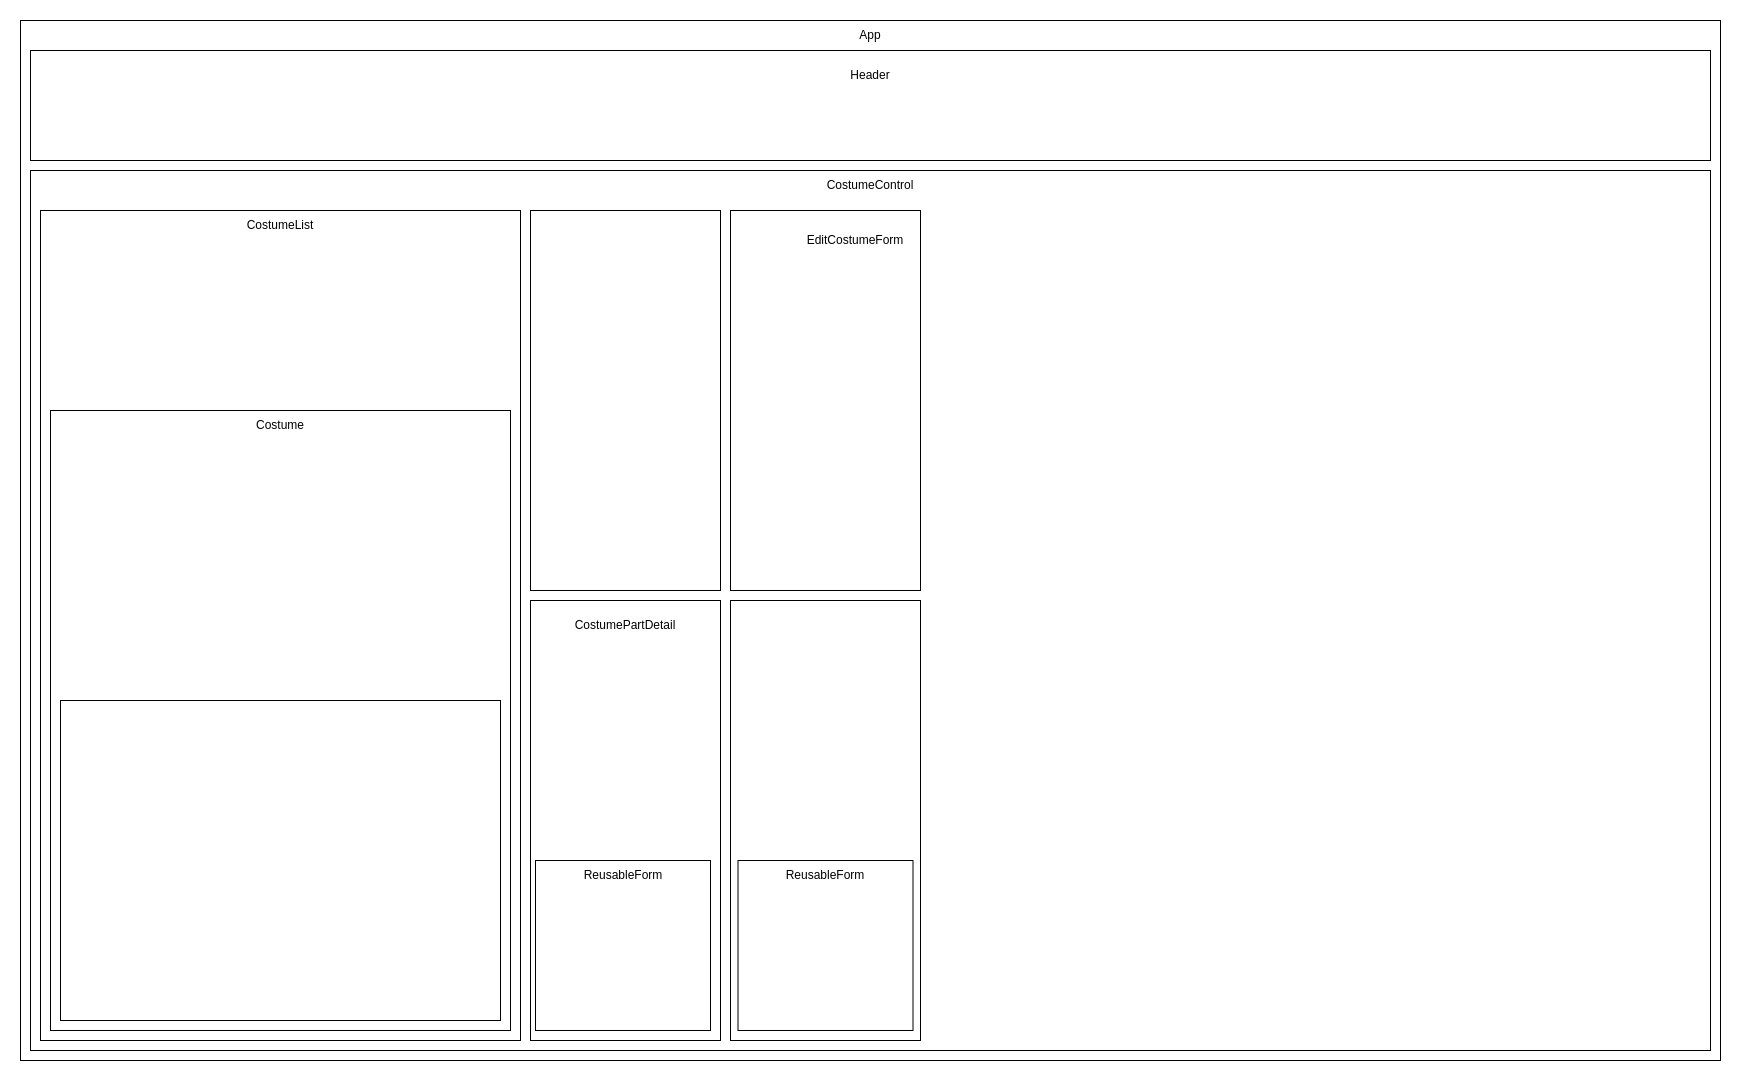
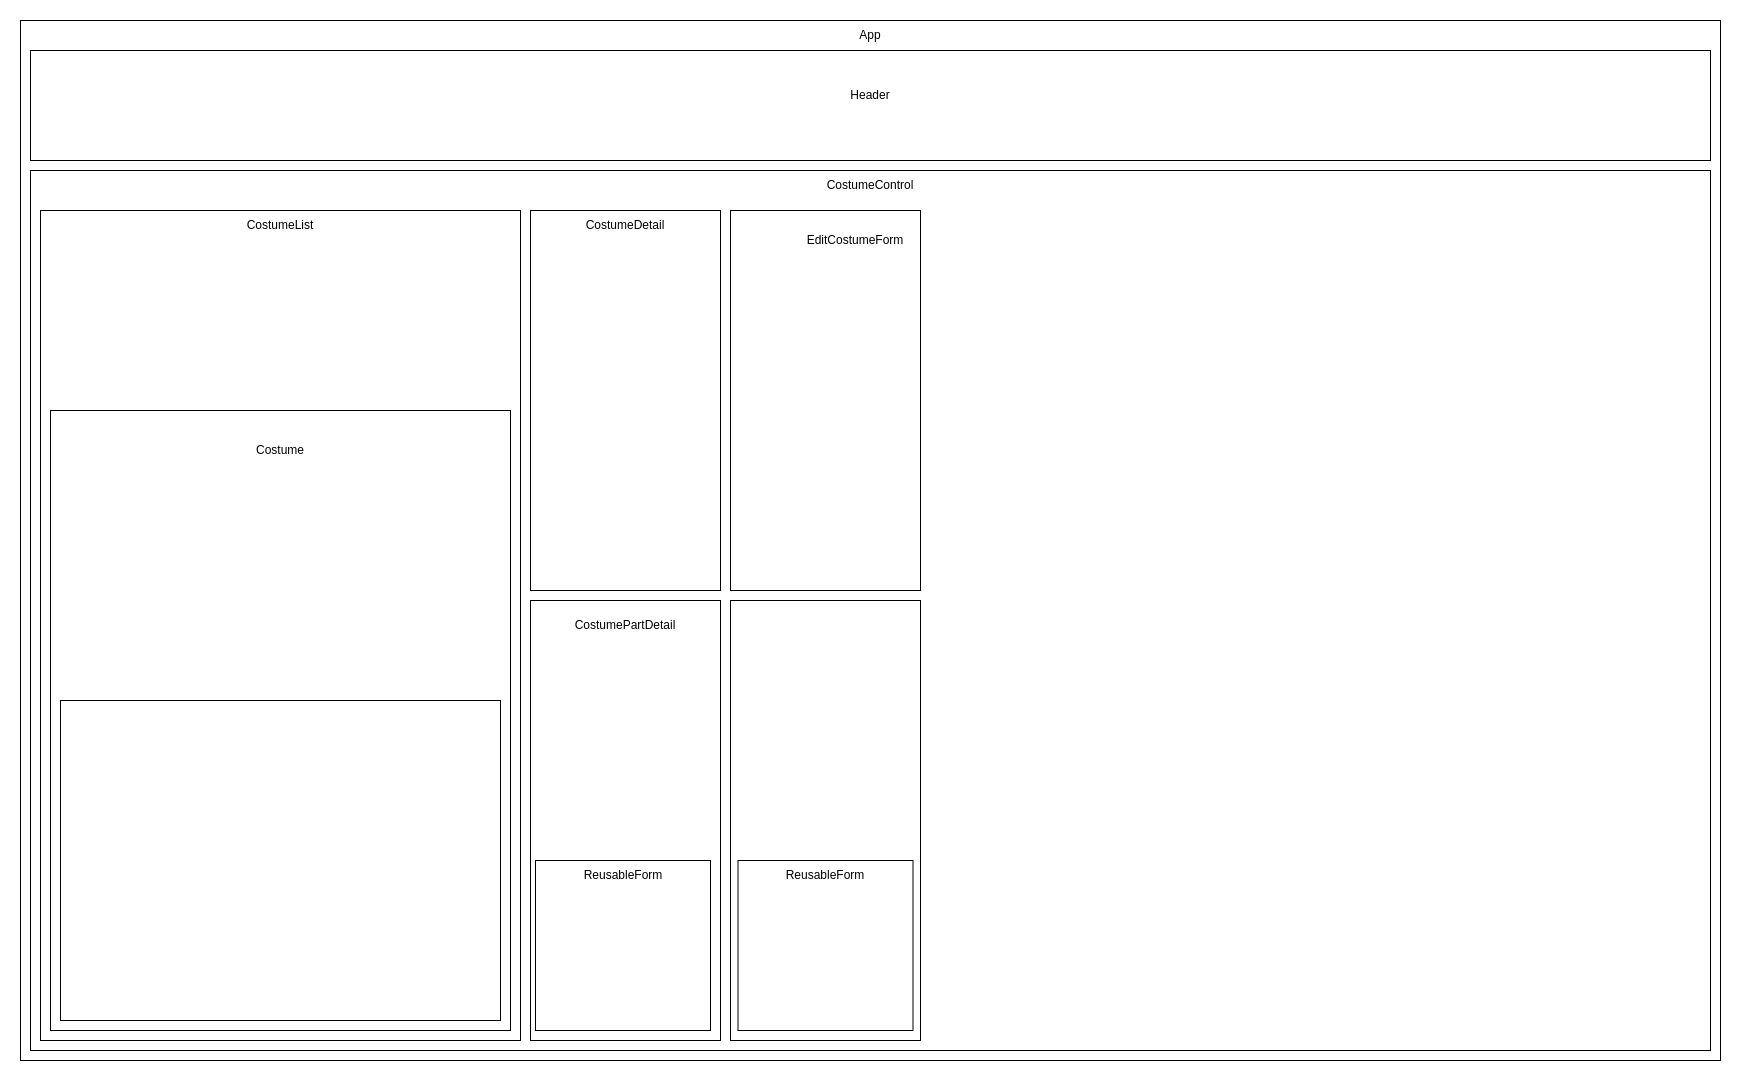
- <mxCell id="5" value="Header" style="text;html=1;align=center;verticalAlign=middle;whiteSpace=wrap;rounded=0;" parent="1" vertex="1"><mxGeometry x="840" y="60" width="60" height="30" as="geometry" /></mxCell>
+ <mxCell id="5" value="Header" style="text;html=1;align=center;verticalAlign=middle;whiteSpace=wrap;rounded=0;" parent="1" vertex="1"><mxGeometry x="840" y="80" width="60" height="30" as="geometry" /></mxCell>
+ <mxCell id="13" value="CostumeDetail" style="text;html=1;align=center;verticalAlign=middle;whiteSpace=wrap;rounded=0;" parent="1" vertex="1"><mxGeometry x="595" y="210" width="60" height="30" as="geometry" /></mxCell>
- <mxCell id="11" value="Costume" style="text;html=1;align=center;verticalAlign=middle;whiteSpace=wrap;rounded=0;" parent="1" vertex="1"><mxGeometry x="250" y="410" width="60" height="30" as="geometry" /></mxCell>
+ <mxCell id="11" value="Costume" style="text;html=1;align=center;verticalAlign=middle;whiteSpace=wrap;rounded=0;" parent="1" vertex="1"><mxGeometry x="250" y="435" width="60" height="30" as="geometry" /></mxCell>
